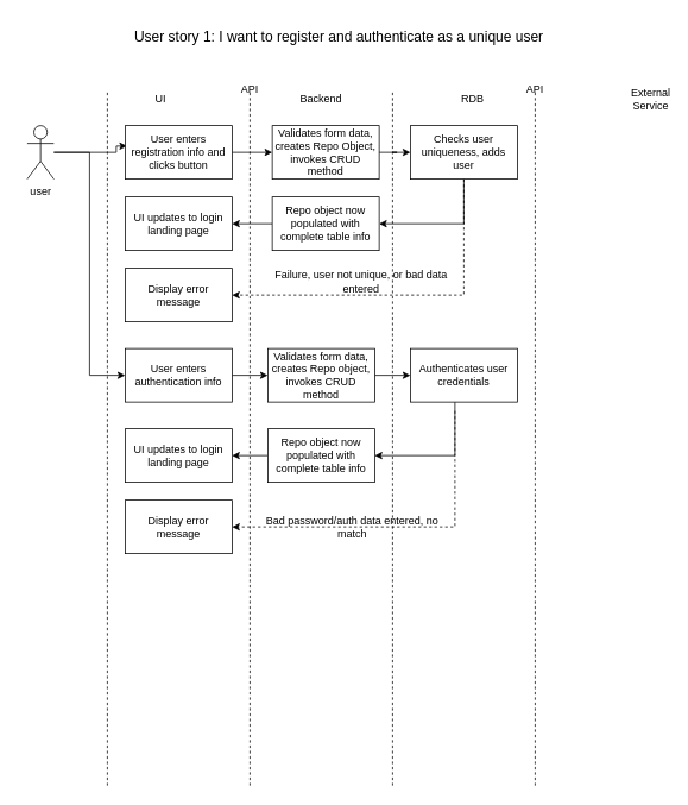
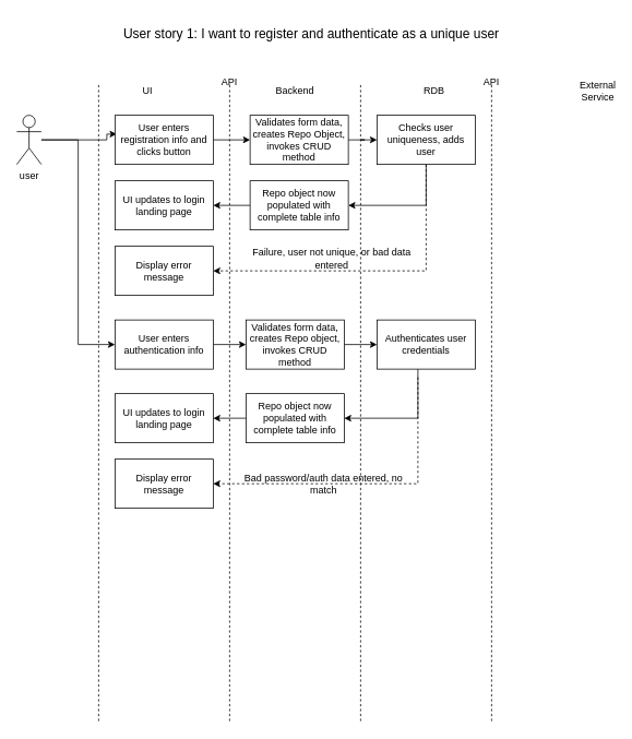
- <mxCell id="8" value="user&lt;br&gt;" style="shape=umlActor;verticalLabelPosition=bottom;verticalAlign=top;html=1;outlineConnect=0;" vertex="1" parent="1"><mxGeometry x="30" y="140" width="30" height="60" as="geometry" /></mxCell>
+ <mxCell id="8" value="user&lt;br&gt;" style="shape=umlActor;verticalLabelPosition=bottom;verticalAlign=top;html=1;outlineConnect=0;" vertex="1" parent="1"><mxGeometry x="20" y="140" width="30" height="60" as="geometry" /></mxCell>
